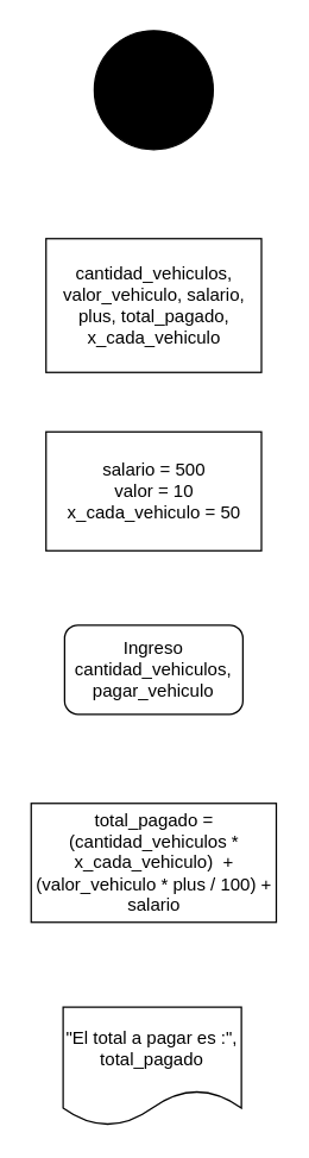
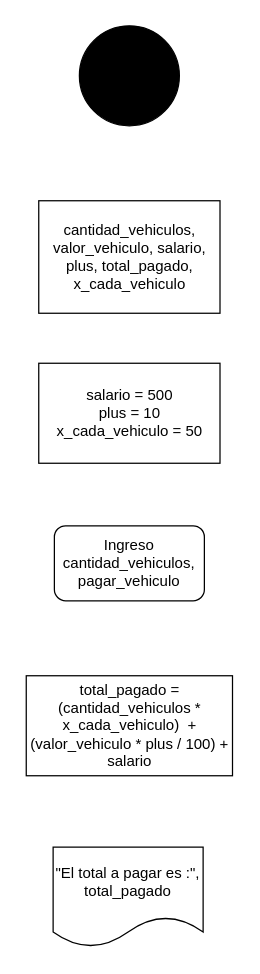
- <mxCell id="4" value="salario = 500&lt;br&gt; valor = 10&lt;br&gt; x_cada_vehiculo = 50" style="rounded=0;whiteSpace=wrap;html=1;" vertex="1" parent="1"><mxGeometry x="30.5" y="290" width="145" height="80" as="geometry" /></mxCell>
+ <mxCell id="4" value="salario = 500&lt;br&gt; plus = 10&lt;br&gt; x_cada_vehiculo = 50" style="rounded=0;whiteSpace=wrap;html=1;" vertex="1" parent="1"><mxGeometry x="30.5" y="290" width="145" height="80" as="geometry" /></mxCell>
